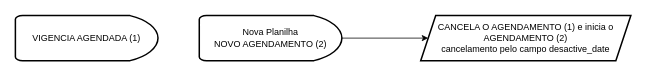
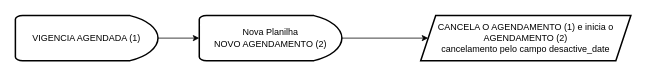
+ <mxCell id="2" value="" style="edgeStyle=orthogonalEdgeStyle;rounded=0;orthogonalLoop=1;jettySize=auto;html=1;" edge="1" parent="1" source="3" target="5"><mxGeometry relative="1" as="geometry" /></mxCell>
